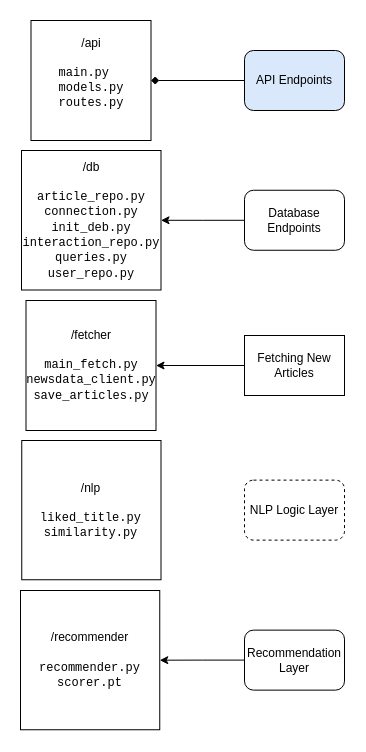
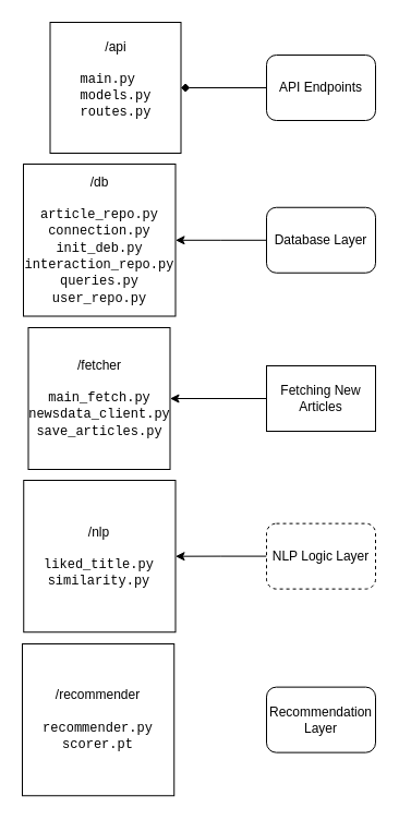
- <mxCell id="2" value="/api&lt;div&gt;&lt;br&gt;&lt;/div&gt;&lt;div style=&quot;text-align: left;&quot;&gt;&lt;font face=&quot;Courier New&quot;&gt;main.py&lt;/font&gt;&lt;/div&gt;&lt;div style=&quot;text-align: left;&quot;&gt;&lt;font face=&quot;Courier New&quot;&gt;models.py&lt;/font&gt;&lt;/div&gt;&lt;div style=&quot;text-align: left;&quot;&gt;&lt;font face=&quot;Courier New&quot;&gt;routes.py&lt;/font&gt;&lt;/div&gt;&lt;div style=&quot;text-align: left;&quot;&gt;&lt;br&gt;&lt;/div&gt;" style="whiteSpace=wrap;html=1;aspect=fixed;" vertex="1" parent="1"><mxGeometry x="30.5" y="20" width="120" height="120" as="geometry" /></mxCell>
+ <mxCell id="2" value="/api&lt;div&gt;&lt;br&gt;&lt;/div&gt;&lt;div style=&quot;text-align: left;&quot;&gt;&lt;font face=&quot;Courier New&quot;&gt;main.py&lt;/font&gt;&lt;/div&gt;&lt;div style=&quot;text-align: left;&quot;&gt;&lt;font face=&quot;Courier New&quot;&gt;models.py&lt;/font&gt;&lt;/div&gt;&lt;div style=&quot;text-align: left;&quot;&gt;&lt;font face=&quot;Courier New&quot;&gt;routes.py&lt;/font&gt;&lt;/div&gt;&lt;div style=&quot;text-align: left;&quot;&gt;&lt;br&gt;&lt;/div&gt;" style="whiteSpace=wrap;html=1;aspect=fixed;" vertex="1" parent="1"><mxGeometry x="45.5" y="20" width="120" height="120" as="geometry" /></mxCell>
- <mxCell id="8" value="API Endpoints" style="rounded=1;whiteSpace=wrap;html=1;fillColor=#dae8fc;" vertex="1" parent="1"><mxGeometry x="244" y="50" width="100" height="60" as="geometry" /></mxCell>
+ <mxCell id="8" value="API Endpoints" style="rounded=1;whiteSpace=wrap;html=1;" vertex="1" parent="1"><mxGeometry x="244" y="50" width="100" height="60" as="geometry" /></mxCell>
- <mxCell id="10" value="Database Endpoints" style="rounded=1;whiteSpace=wrap;html=1;" vertex="1" parent="1"><mxGeometry x="244" y="189.75" width="100" height="60" as="geometry" /></mxCell>
+ <mxCell id="10" value="Database Layer" style="rounded=1;whiteSpace=wrap;html=1;" vertex="1" parent="1"><mxGeometry x="244" y="189.75" width="100" height="60" as="geometry" /></mxCell>
+ <mxCell id="13" value="" style="edgeStyle=orthogonalEdgeStyle;rounded=0;orthogonalLoop=1;jettySize=auto;html=1;" edge="1" parent="1" source="14" target="5"><mxGeometry relative="1" as="geometry" /></mxCell>
- <mxCell id="15" value="" style="edgeStyle=orthogonalEdgeStyle;rounded=0;orthogonalLoop=1;jettySize=auto;html=1;" edge="1" parent="1" source="16" target="6"><mxGeometry relative="1" as="geometry" /></mxCell>
